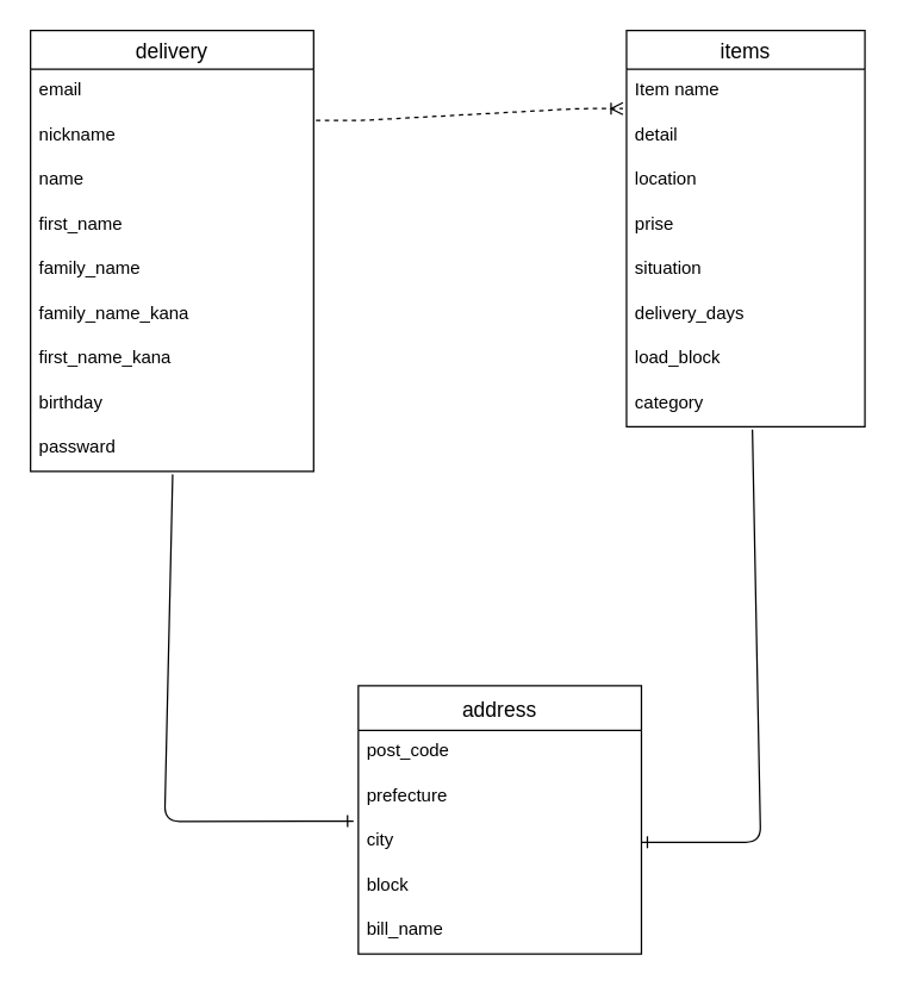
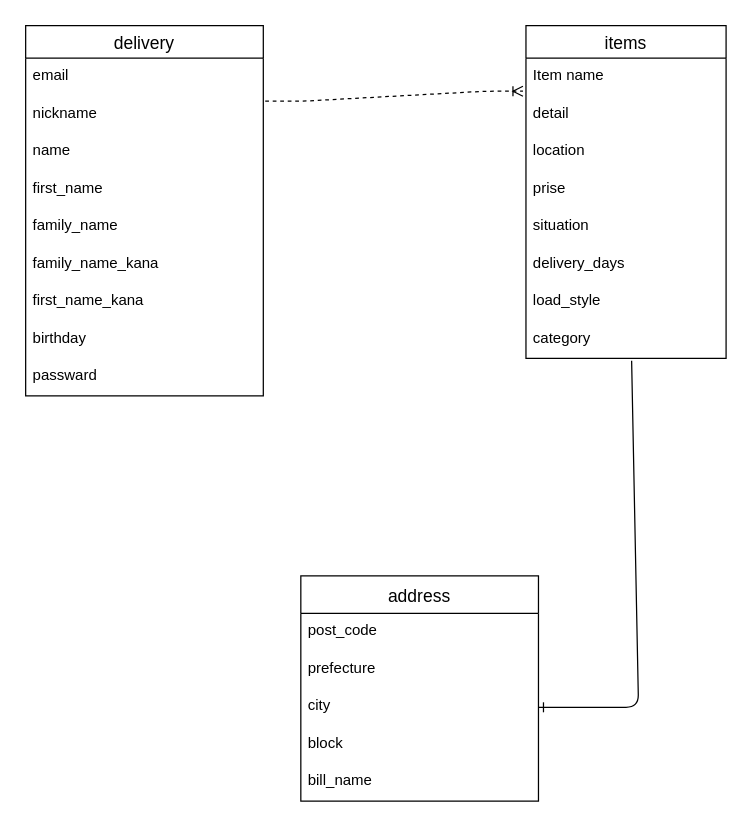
- <mxCell id="19" value="load_block" style="text;strokeColor=none;fillColor=none;spacingLeft=4;spacingRight=4;overflow=hidden;rotatable=0;points=[[0,0.5],[1,0.5]];portConstraint=eastwest;fontSize=12;glass=0;" vertex="1" parent="12"><mxGeometry y="206" width="160" height="30" as="geometry" /></mxCell>
+ <mxCell id="19" value="load_style" style="text;strokeColor=none;fillColor=none;spacingLeft=4;spacingRight=4;overflow=hidden;rotatable=0;points=[[0,0.5],[1,0.5]];portConstraint=eastwest;fontSize=12;glass=0;" vertex="1" parent="12"><mxGeometry y="206" width="160" height="30" as="geometry" /></mxCell>
- <mxCell id="28" value="" style="fontSize=12;html=1;endArrow=ERone;endFill=1;entryX=-0.017;entryY=0.027;entryDx=0;entryDy=0;exitX=0.502;exitY=1.067;exitDx=0;exitDy=0;exitPerimeter=0;entryPerimeter=0;" edge="1" parent="1" source="11" target="24"><mxGeometry width="100" height="100" relative="1" as="geometry"><mxPoint x="115" y="230" as="sourcePoint" /><mxPoint x="130" y="310" as="targetPoint" /><Array as="points"><mxPoint x="110" y="551" /></Array></mxGeometry></mxCell>
